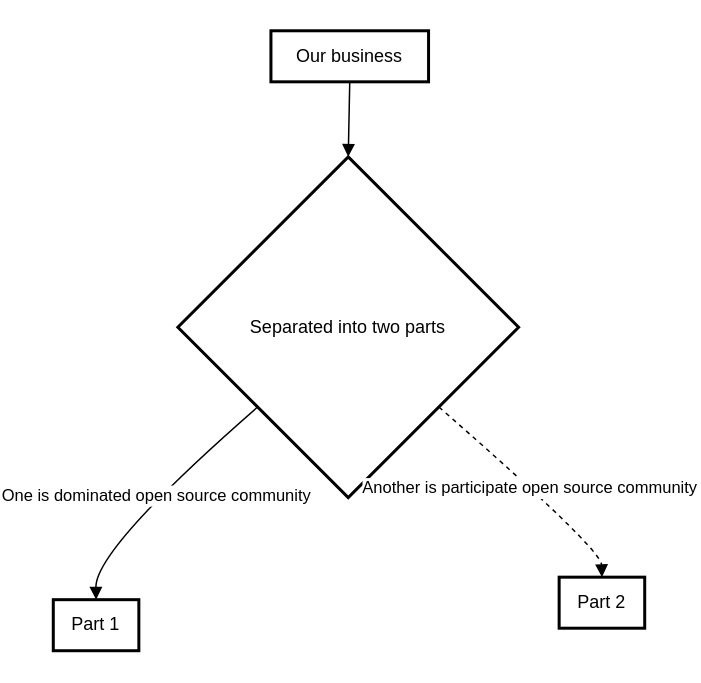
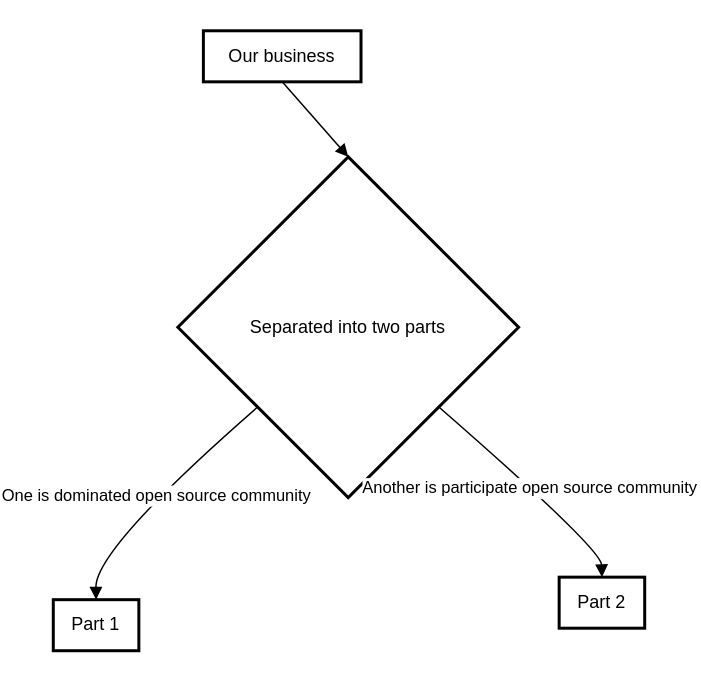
- <mxCell id="2" value="Our business" style="whiteSpace=wrap;strokeWidth=2;" vertex="1" parent="1"><mxGeometry x="165" width="105" height="34" as="geometry" y="20" /></mxCell>
+ <mxCell id="2" value="Our business" style="whiteSpace=wrap;strokeWidth=2;" vertex="1" parent="1"><mxGeometry x="120" y="20" width="105" height="34" as="geometry" /></mxCell>
- <mxCell id="8" value="Another is participate open source community" style="curved=1;startArrow=none;endArrow=block;exitX=1;exitY=0.94;entryX=0.5;entryY=0.01;dashed=1;" edge="1" parent="1" source="3" target="5"><mxGeometry relative="1" as="geometry"><Array as="points"><mxPoint x="385" y="365" /></Array></mxGeometry></mxCell>
+ <mxCell id="8" value="Another is participate open source community" style="curved=1;startArrow=none;endArrow=block;exitX=1;exitY=0.94;entryX=0.5;entryY=0.01;" edge="1" parent="1" source="3" target="5"><mxGeometry relative="1" as="geometry"><Array as="points"><mxPoint x="385" y="365" /></Array></mxGeometry></mxCell>
